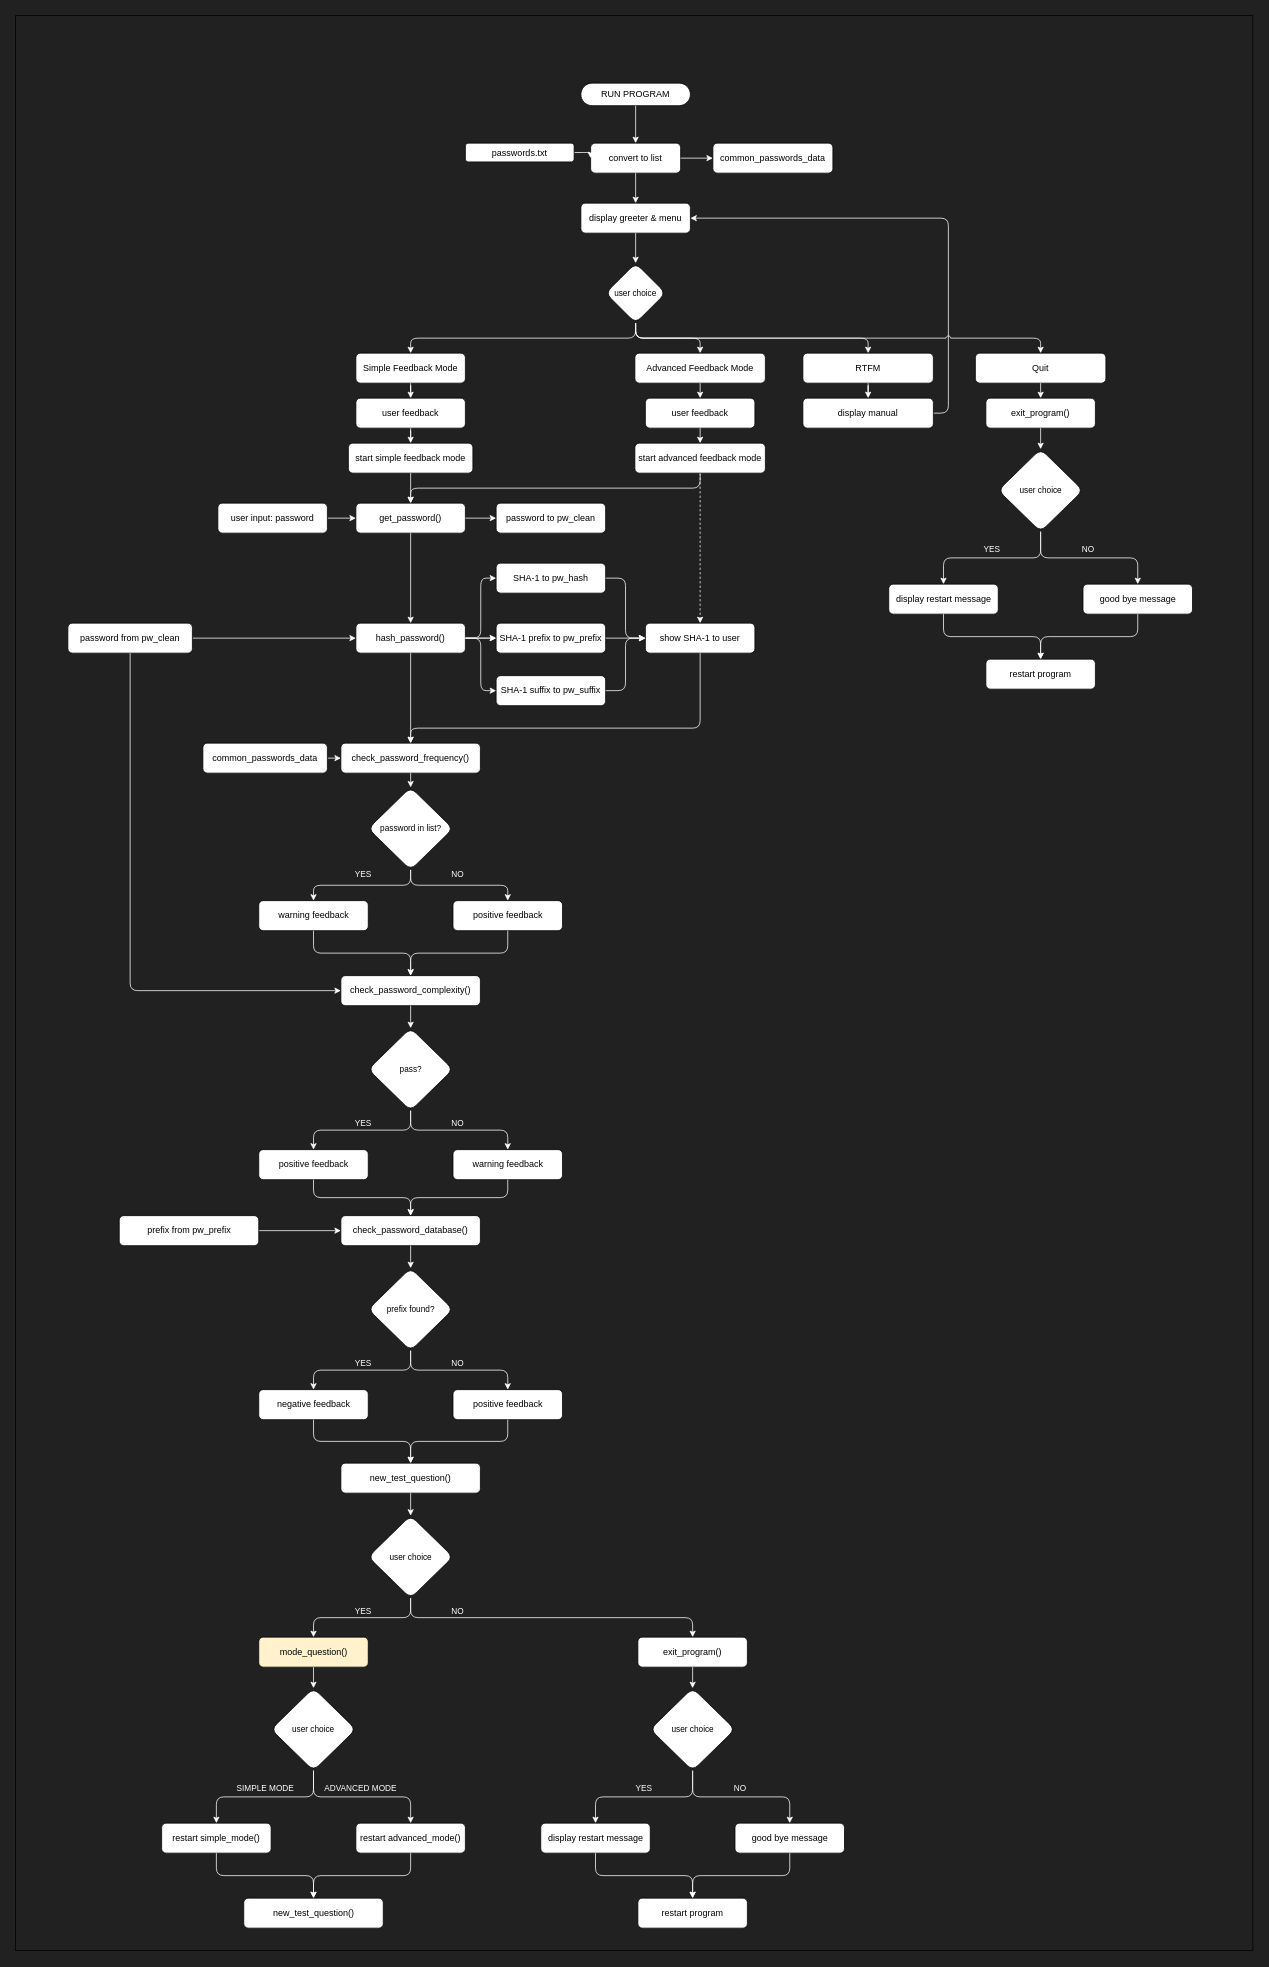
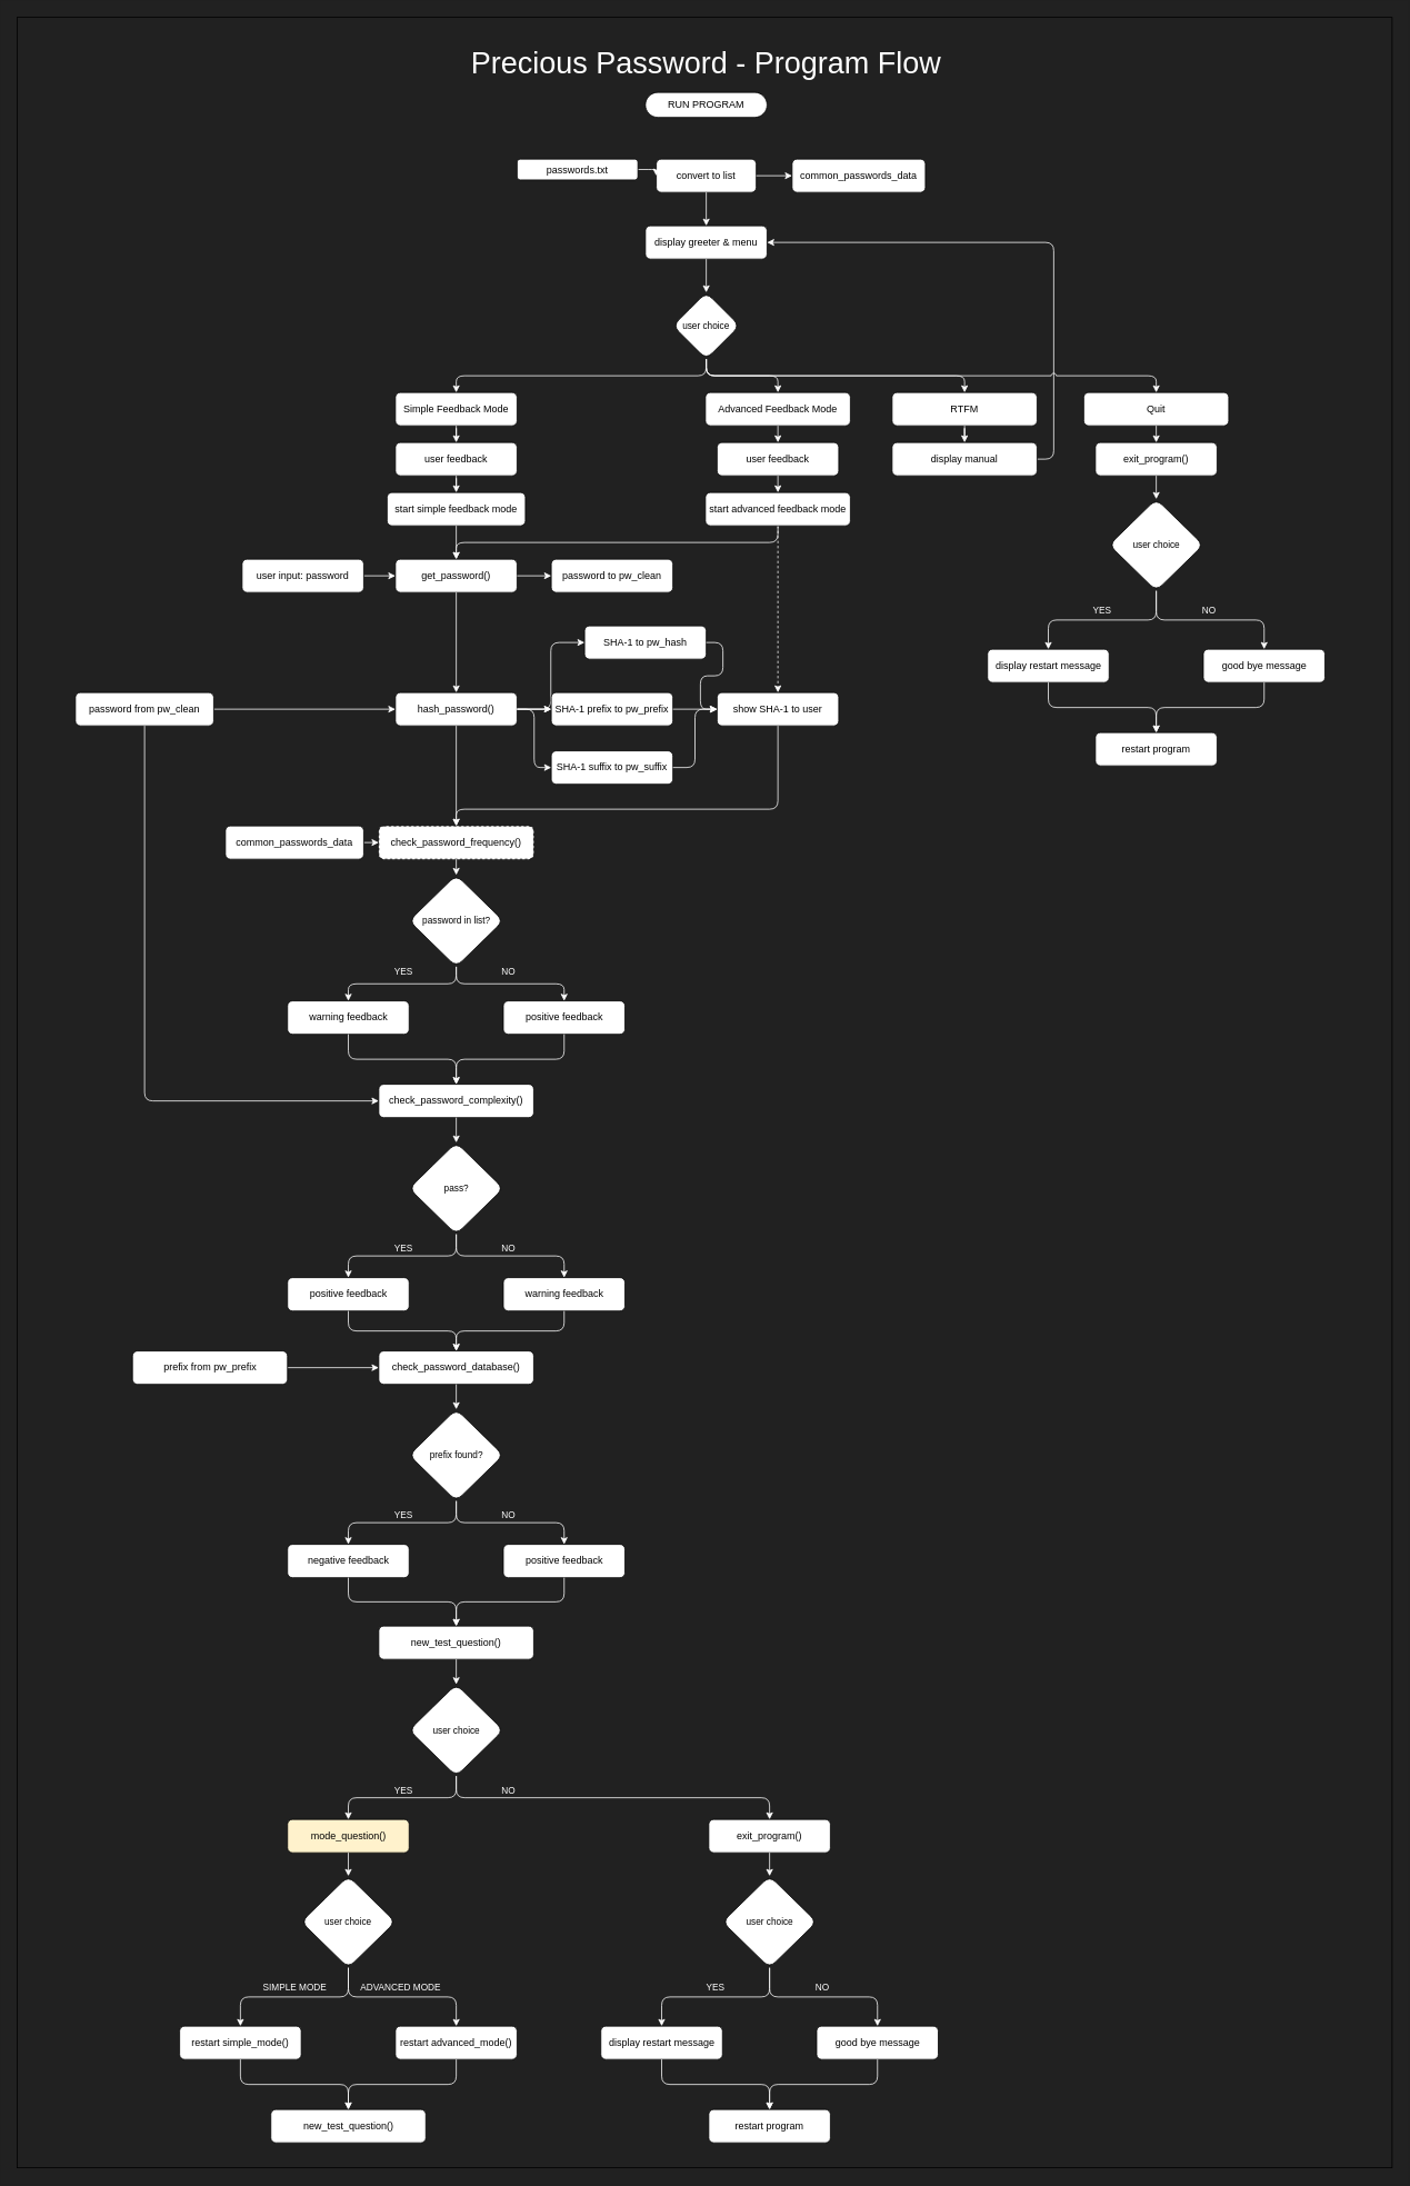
+ <mxCell id="5" value="Precious Password - Program Flow" style="text;html=1;strokeColor=none;fillColor=none;align=center;verticalAlign=middle;whiteSpace=wrap;rounded=0;fontColor=#FFFFFF;fontSize=36;" vertex="1" parent="2"><mxGeometry x="517" y="40" width="620" height="30" as="geometry" /></mxCell>
- <mxCell id="7" style="edgeStyle=orthogonalEdgeStyle;rounded=1;orthogonalLoop=1;jettySize=auto;html=1;exitX=0.5;exitY=0.5;exitDx=0;exitDy=15.0;exitPerimeter=0;entryX=0.5;entryY=0;entryDx=0;entryDy=0;jumpStyle=arc;strokeColor=#FFFFFF;" edge="1" parent="2" source="4" target="6"><mxGeometry relative="1" as="geometry" /></mxCell>
- <mxCell id="30" value="SHA-1 to pw_hash" style="rounded=1;whiteSpace=wrap;html=1;" vertex="1" parent="2"><mxGeometry x="641" y="730" width="146" height="40" as="geometry" /></mxCell>
+ <mxCell id="30" value="SHA-1 to pw_hash" style="rounded=1;whiteSpace=wrap;html=1;" vertex="1" parent="2"><mxGeometry x="681" y="730" width="146" height="40" as="geometry" /></mxCell>
- <mxCell id="41" value="check_password_frequency()" style="rounded=1;whiteSpace=wrap;html=1;" vertex="1" parent="2"><mxGeometry x="434" y="970" width="186" height="40" as="geometry" /></mxCell>
+ <mxCell id="41" value="check_password_frequency()" style="rounded=1;whiteSpace=wrap;html=1;dashed=1;" vertex="1" parent="2"><mxGeometry x="434" y="970" width="186" height="40" as="geometry" /></mxCell>
